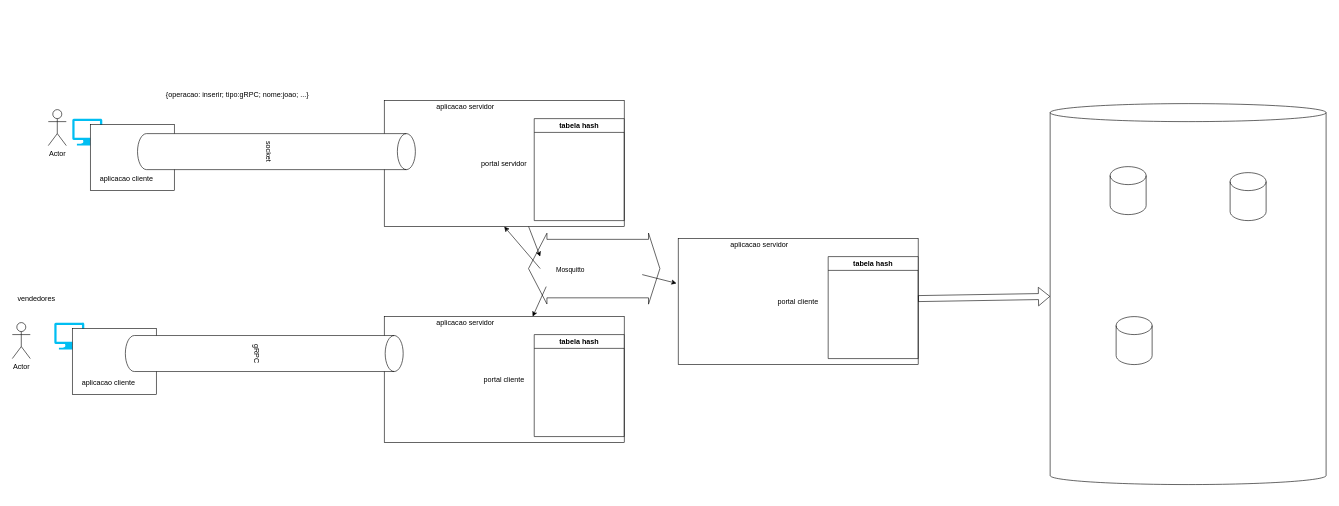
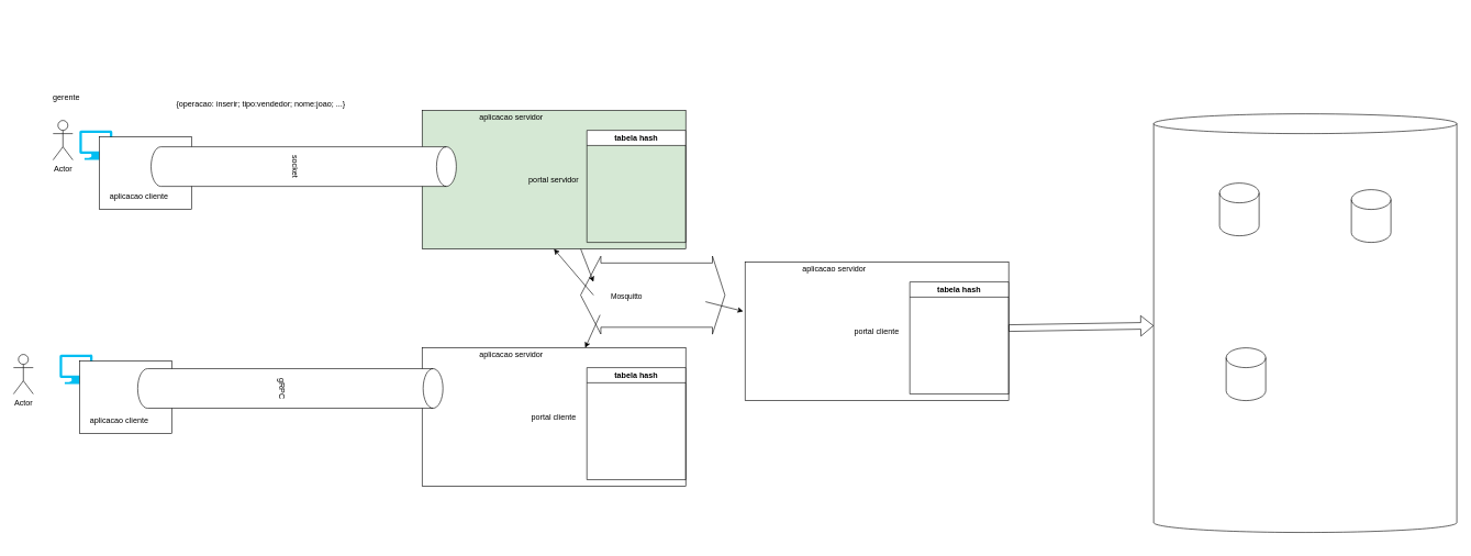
+ <mxCell id="7" value="gerente" style="text;html=1;align=center;verticalAlign=middle;resizable=0;points=[];autosize=1;strokeColor=none;" vertex="1" parent="1"><mxGeometry x="70" y="137" width="60" height="20" as="geometry" /></mxCell>
- <mxCell id="24" value="{operacao: inserir; tipo:gRPC; nome:joao; ...}" style="text;html=1;align=center;verticalAlign=middle;resizable=0;points=[];autosize=1;strokeColor=none;" vertex="1" parent="1"><mxGeometry x="260" y="147" width="270" height="20" as="geometry" /></mxCell>
+ <mxCell id="24" value="{operacao: inserir; tipo:vendedor; nome:joao; ...}" style="text;html=1;align=center;verticalAlign=middle;resizable=0;points=[];autosize=1;strokeColor=none;" vertex="1" parent="1"><mxGeometry x="260" y="147" width="270" height="20" as="geometry" /></mxCell>
- <mxCell id="2" value="portal servidor" style="rounded=0;whiteSpace=wrap;html=1;" vertex="1" parent="1"><mxGeometry x="640" y="167" width="400" height="210" as="geometry" /></mxCell>
+ <mxCell id="2" value="portal servidor" style="rounded=0;whiteSpace=wrap;html=1;fillColor=#d5e8d4;" vertex="1" parent="1"><mxGeometry x="640" y="167" width="400" height="210" as="geometry" /></mxCell>
- <mxCell id="34" value="vendedores" style="text;html=1;align=center;verticalAlign=middle;resizable=0;points=[];autosize=1;strokeColor=none;" vertex="1" parent="1"><mxGeometry x="20" y="487" width="80" height="20" as="geometry" /></mxCell>
